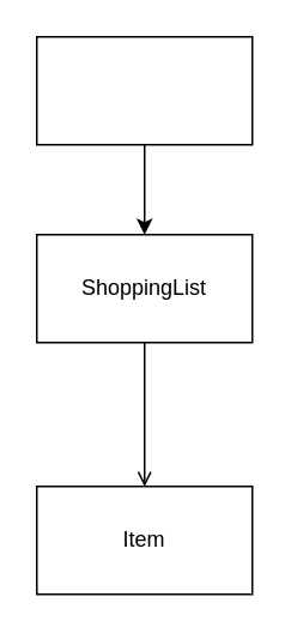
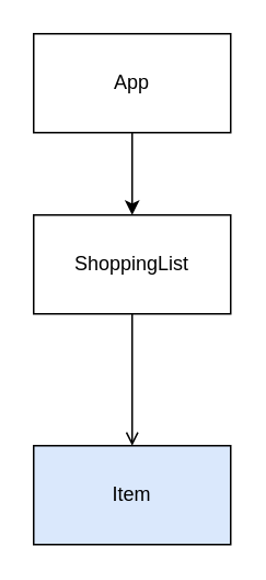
+ <mxCell id="5" value="App" style="shape=partialRectangle;html=1;whiteSpace=wrap;connectable=0;overflow=hidden;fillColor=none;top=0;left=0;bottom=0;right=0;pointerEvents=1;" vertex="1" parent="4"><mxGeometry width="120" height="60" as="geometry"><mxRectangle width="120" height="60" as="alternateBounds" /></mxGeometry></mxCell>
- <mxCell id="8" value="Item" style="whiteSpace=wrap;html=1;startSize=0;" vertex="1" parent="1"><mxGeometry x="20" y="270" width="120" height="60" as="geometry" /></mxCell>
+ <mxCell id="8" value="Item" style="whiteSpace=wrap;html=1;startSize=0;fillColor=#dae8fc;" vertex="1" parent="1"><mxGeometry x="20" y="270" width="120" height="60" as="geometry" /></mxCell>
